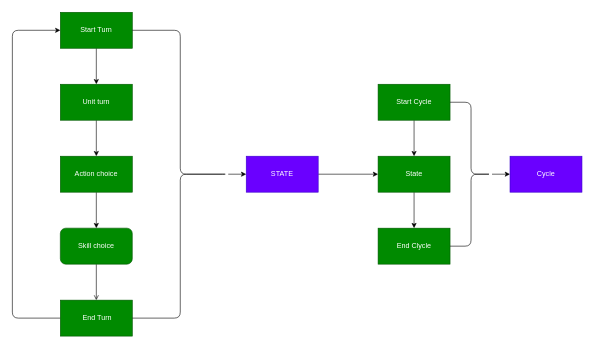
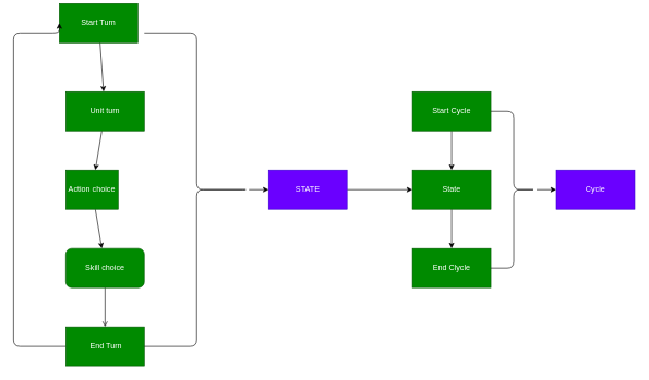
- <mxCell id="3" value="Start Turn" style="rounded=0;whiteSpace=wrap;html=1;fillColor=#008a00;fontColor=#ffffff;strokeColor=#005700;" parent="1" vertex="1"><mxGeometry x="100" y="20" width="120" height="60" as="geometry" /></mxCell>
+ <mxCell id="3" value="Start Turn" style="rounded=0;whiteSpace=wrap;html=1;fillColor=#008a00;fontColor=#ffffff;strokeColor=#005700;" parent="1" vertex="1"><mxGeometry x="90" y="5" width="120" height="60" as="geometry" /></mxCell>
- <mxCell id="7" value="Action choice" style="rounded=0;whiteSpace=wrap;html=1;fillColor=#008a00;fontColor=#ffffff;strokeColor=#005700;" parent="1" vertex="1"><mxGeometry x="100" y="260" width="120" height="60" as="geometry" /></mxCell>
+ <mxCell id="7" value="Action choice" style="rounded=0;whiteSpace=wrap;html=1;fillColor=#008a00;fontColor=#ffffff;strokeColor=#005700;" parent="1" vertex="1"><mxGeometry x="100" y="260" width="80" height="60" as="geometry" /></mxCell>
